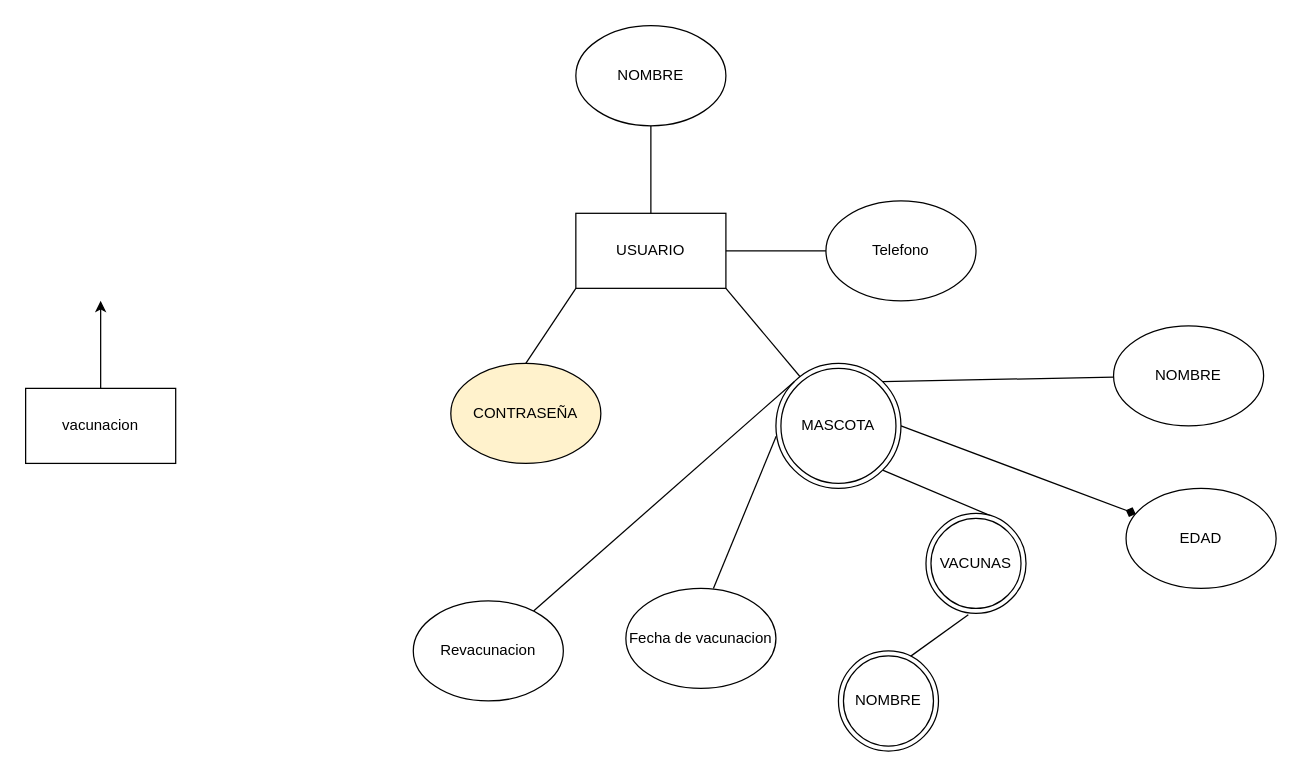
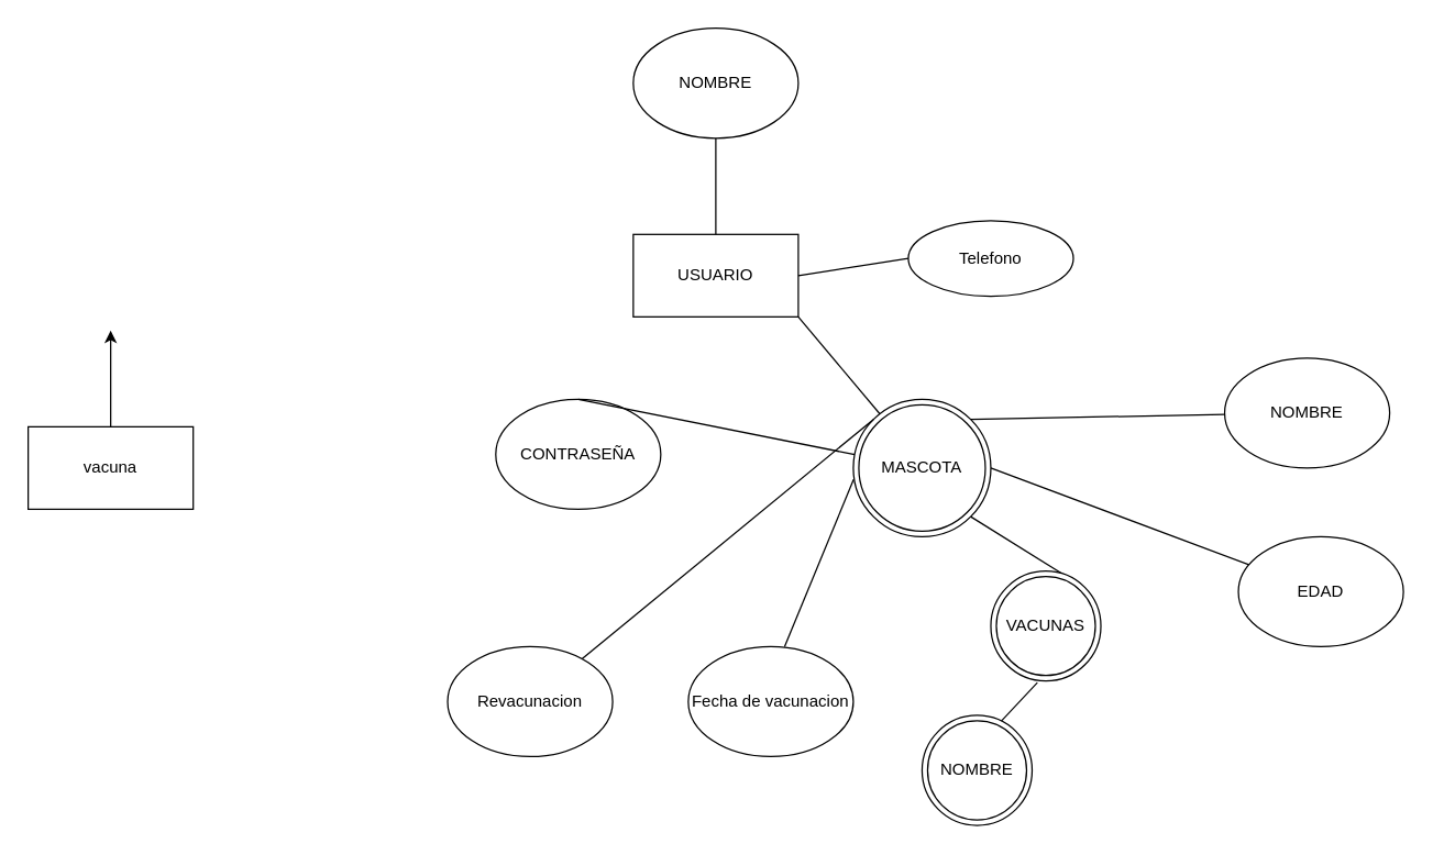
- <mxCell id="5" value="Telefono" style="ellipse;whiteSpace=wrap;html=1;" vertex="1" parent="1"><mxGeometry x="660" y="160" width="120" height="80" as="geometry" /></mxCell>
+ <mxCell id="5" value="Telefono" style="ellipse;whiteSpace=wrap;html=1;" vertex="1" parent="1"><mxGeometry x="660" y="160" width="120" height="55" as="geometry" /></mxCell>
- <mxCell id="15" value="" style="endArrow=none;html=1;entryX=0;entryY=1;entryDx=0;entryDy=0;exitX=0.5;exitY=0;exitDx=0;exitDy=0;" edge="1" parent="1" source="4" target="2"><mxGeometry width="50" height="50" relative="1" as="geometry"><mxPoint x="520" y="320" as="sourcePoint" /><mxPoint x="420" y="220" as="targetPoint" /></mxGeometry></mxCell>
+ <mxCell id="15" value="" style="endArrow=none;html=1;exitX=0.5;exitY=0;exitDx=0;exitDy=0;" edge="1" parent="1" source="4" target="18"><mxGeometry width="50" height="50" relative="1" as="geometry"><mxPoint x="520" y="320" as="sourcePoint" /><mxPoint x="420" y="220" as="targetPoint" /></mxGeometry></mxCell>
- <mxCell id="4" value="CONTRASEÑA" style="ellipse;whiteSpace=wrap;html=1;rounded=0;fillColor=#fff2cc;" vertex="1" parent="1"><mxGeometry x="360" y="290" width="120" height="80" as="geometry" /></mxCell>
+ <mxCell id="4" value="CONTRASEÑA" style="ellipse;whiteSpace=wrap;html=1;rounded=0;" vertex="1" parent="1"><mxGeometry x="360" y="290" width="120" height="80" as="geometry" /></mxCell>
- <mxCell id="7" value="vacunacion" style="rounded=0;whiteSpace=wrap;html=1;" vertex="1" parent="1"><mxGeometry x="20" y="310" width="120" height="60" as="geometry" /></mxCell>
+ <mxCell id="7" value="vacuna" style="rounded=0;whiteSpace=wrap;html=1;" vertex="1" parent="1"><mxGeometry x="20" y="310" width="120" height="60" as="geometry" /></mxCell>
- <mxCell id="13" value="" style="endArrow=diamond;html=1;exitX=1;exitY=0.5;exitDx=0;exitDy=0;" edge="1" parent="1" source="18" target="14"><mxGeometry width="50" height="50" relative="1" as="geometry"><mxPoint x="704" y="370" as="sourcePoint" /><mxPoint x="764" y="420" as="targetPoint" /></mxGeometry></mxCell>
+ <mxCell id="13" value="" style="endArrow=none;html=1;exitX=1;exitY=0.5;exitDx=0;exitDy=0;" edge="1" parent="1" source="18" target="14"><mxGeometry width="50" height="50" relative="1" as="geometry"><mxPoint x="704" y="370" as="sourcePoint" /><mxPoint x="764" y="420" as="targetPoint" /></mxGeometry></mxCell>
- <mxCell id="19" value="VACUNAS" style="ellipse;shape=doubleEllipse;whiteSpace=wrap;html=1;aspect=fixed;" vertex="1" parent="1"><mxGeometry x="740" y="410" width="80" height="80" as="geometry" /></mxCell>
+ <mxCell id="19" value="VACUNAS" style="ellipse;shape=doubleEllipse;whiteSpace=wrap;html=1;aspect=fixed;" vertex="1" parent="1"><mxGeometry x="720" y="415" width="80" height="80" as="geometry" /></mxCell>
- <mxCell id="24" value="Revacunacion" style="ellipse;whiteSpace=wrap;html=1;" vertex="1" parent="1"><mxGeometry x="330" y="480" width="120" height="80" as="geometry" /></mxCell>
+ <mxCell id="24" value="Revacunacion" style="ellipse;whiteSpace=wrap;html=1;" vertex="1" parent="1"><mxGeometry x="325" y="470" width="120" height="80" as="geometry" /></mxCell>
